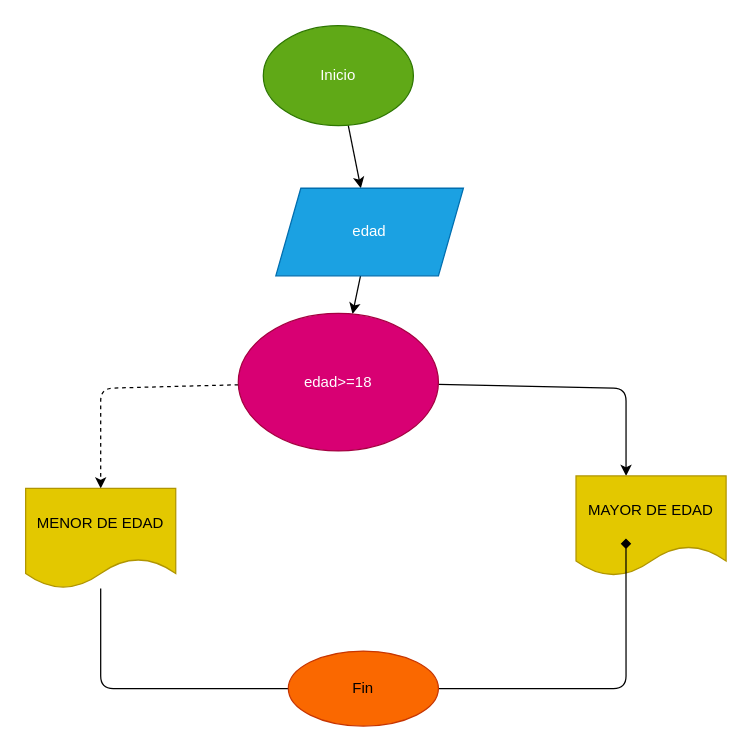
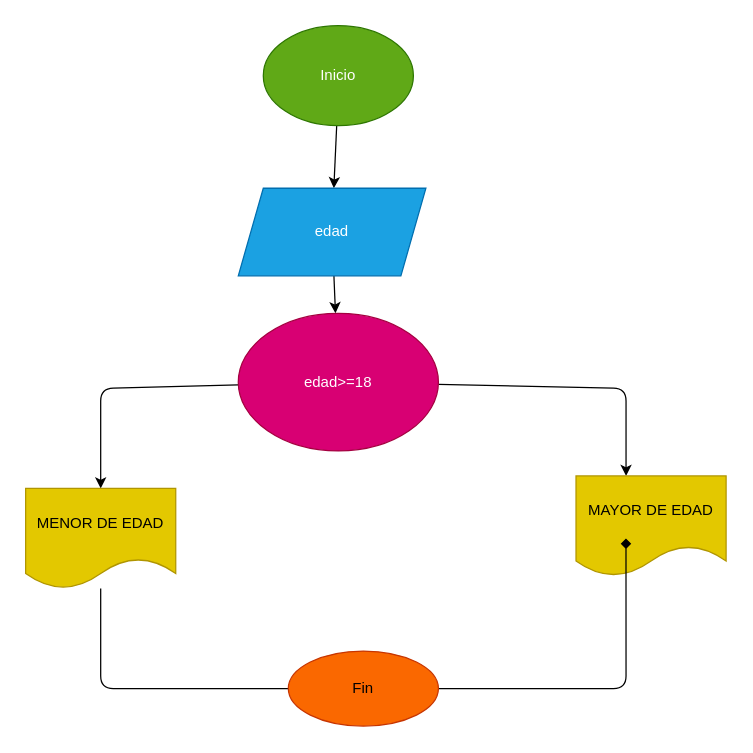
- <mxCell id="5" value="edad" style="shape=parallelogram;perimeter=parallelogramPerimeter;whiteSpace=wrap;html=1;fixedSize=1;fillColor=#1ba1e2;fontColor=#ffffff;strokeColor=#006EAF;" vertex="1" parent="1"><mxGeometry x="220" y="150" width="150" height="70" as="geometry" /></mxCell>
+ <mxCell id="5" value="edad" style="shape=parallelogram;perimeter=parallelogramPerimeter;whiteSpace=wrap;html=1;fixedSize=1;fillColor=#1ba1e2;fontColor=#ffffff;strokeColor=#006EAF;" vertex="1" parent="1"><mxGeometry x="190" y="150" width="150" height="70" as="geometry" /></mxCell>
- <mxCell id="6" style="edgeStyle=none;html=1;dashed=1;" edge="1" parent="1" source="8" target="11"><mxGeometry relative="1" as="geometry"><Array as="points"><mxPoint x="80" y="310" /></Array></mxGeometry></mxCell>
+ <mxCell id="6" style="edgeStyle=none;html=1;" edge="1" parent="1" source="8" target="11"><mxGeometry relative="1" as="geometry"><Array as="points"><mxPoint x="80" y="310" /></Array></mxGeometry></mxCell>
